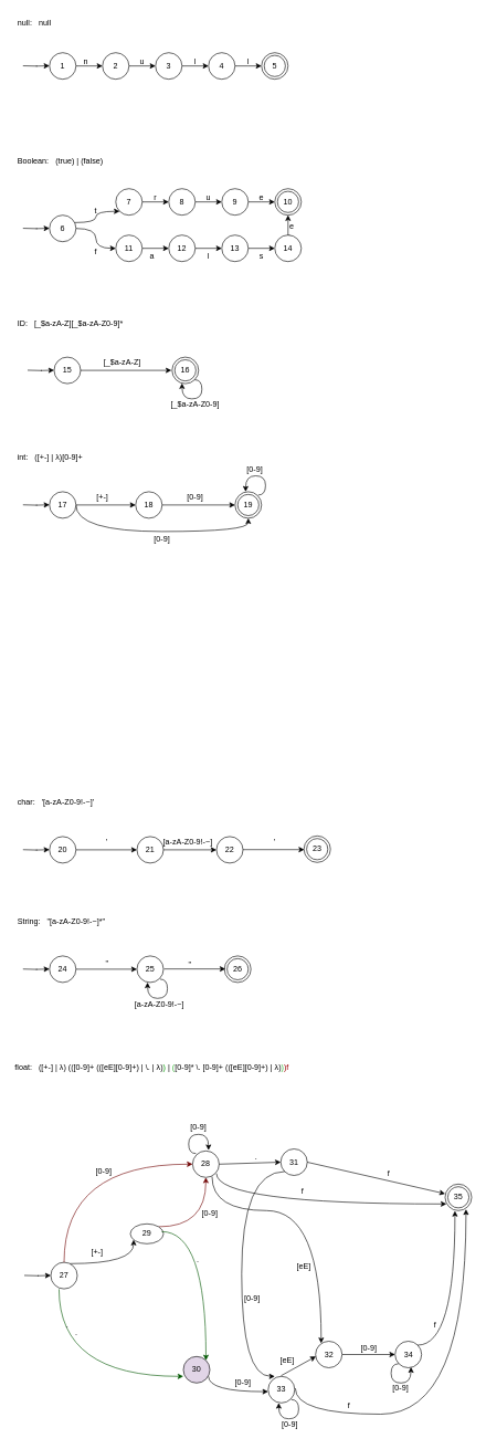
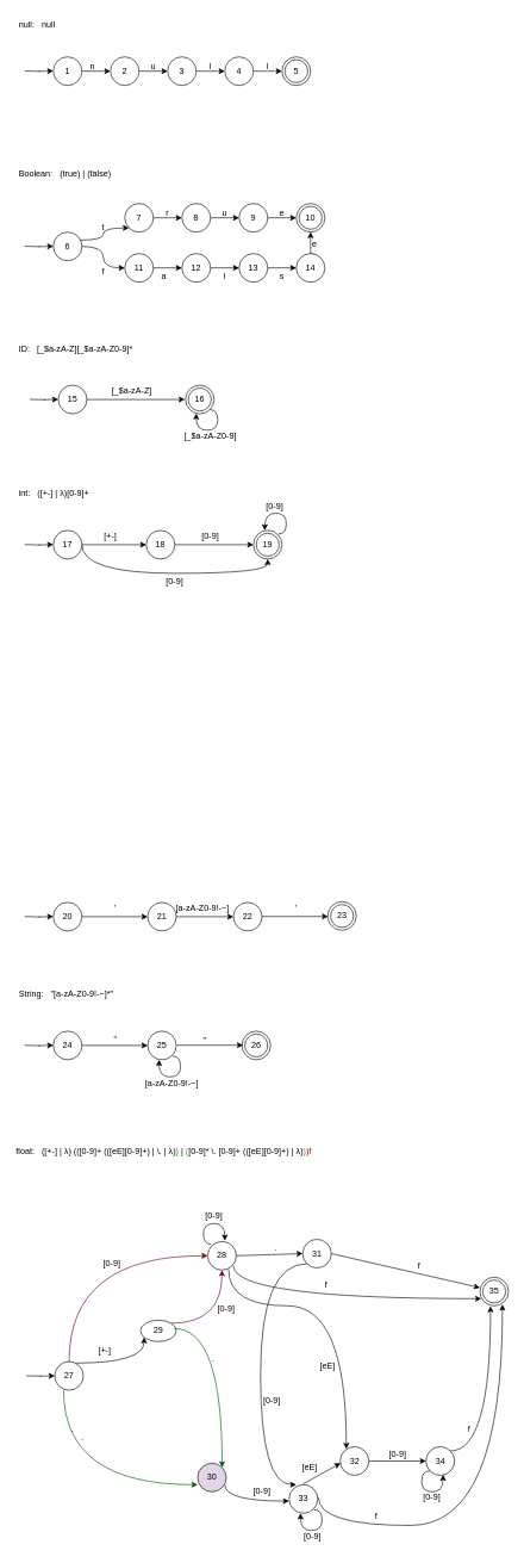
- <mxCell id="111" value="char:&amp;nbsp; &amp;nbsp;'[a-zA-Z0-9!-~]'" style="text;html=1;align=left;verticalAlign=middle;whiteSpace=wrap;rounded=0;" parent="1" vertex="1"><mxGeometry x="24" y="1195" width="370" height="30" as="geometry" /></mxCell>
